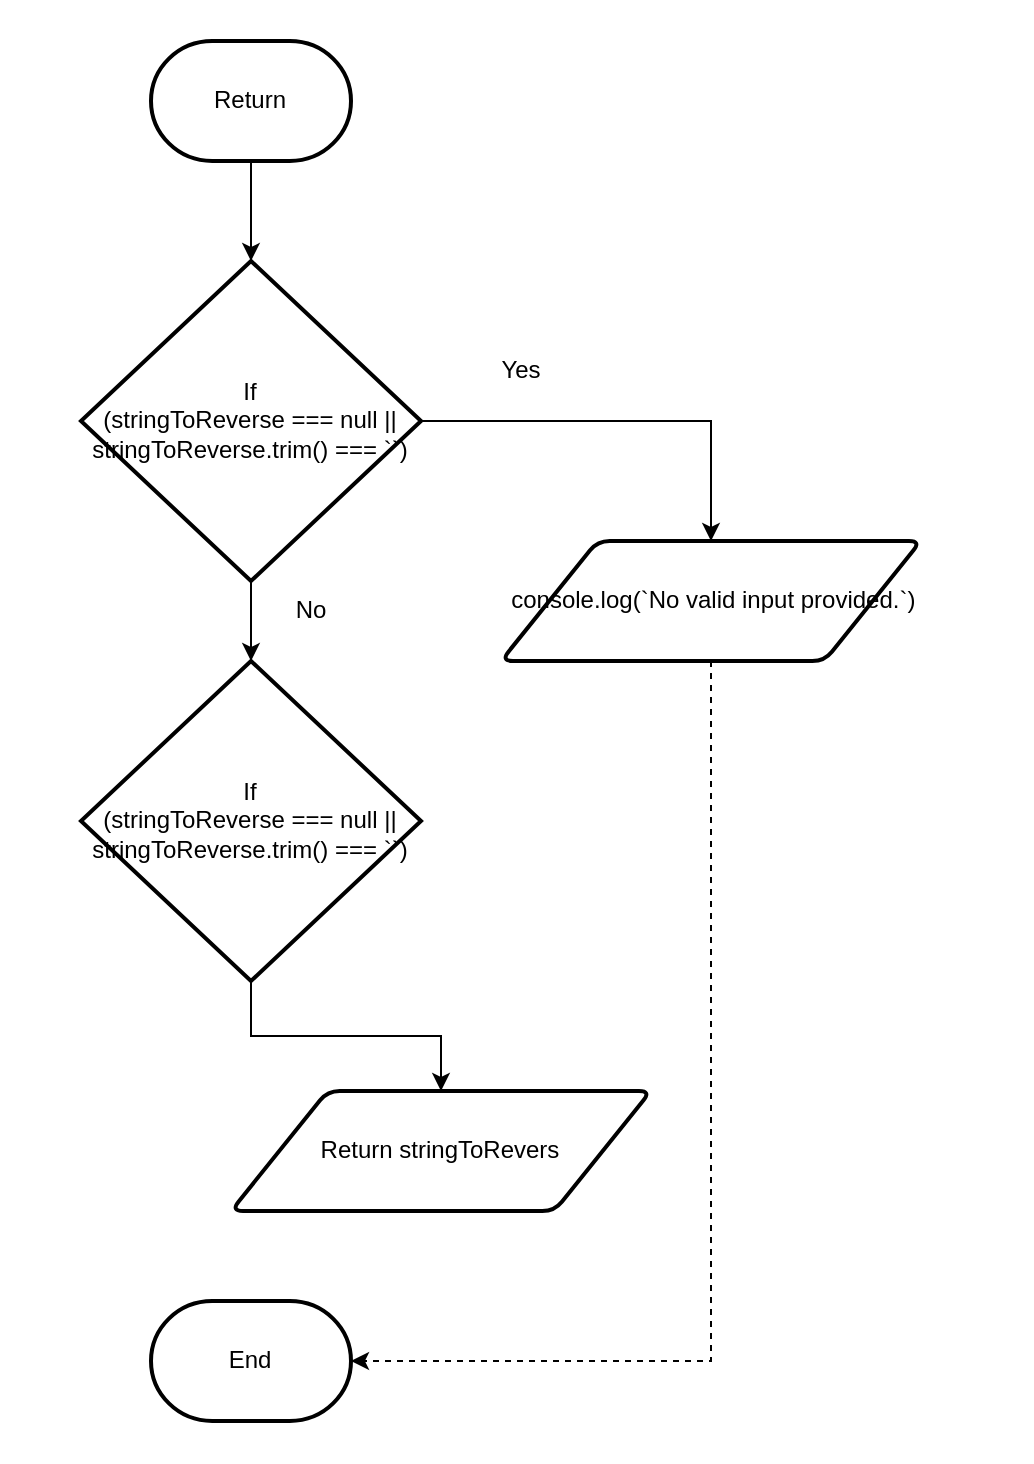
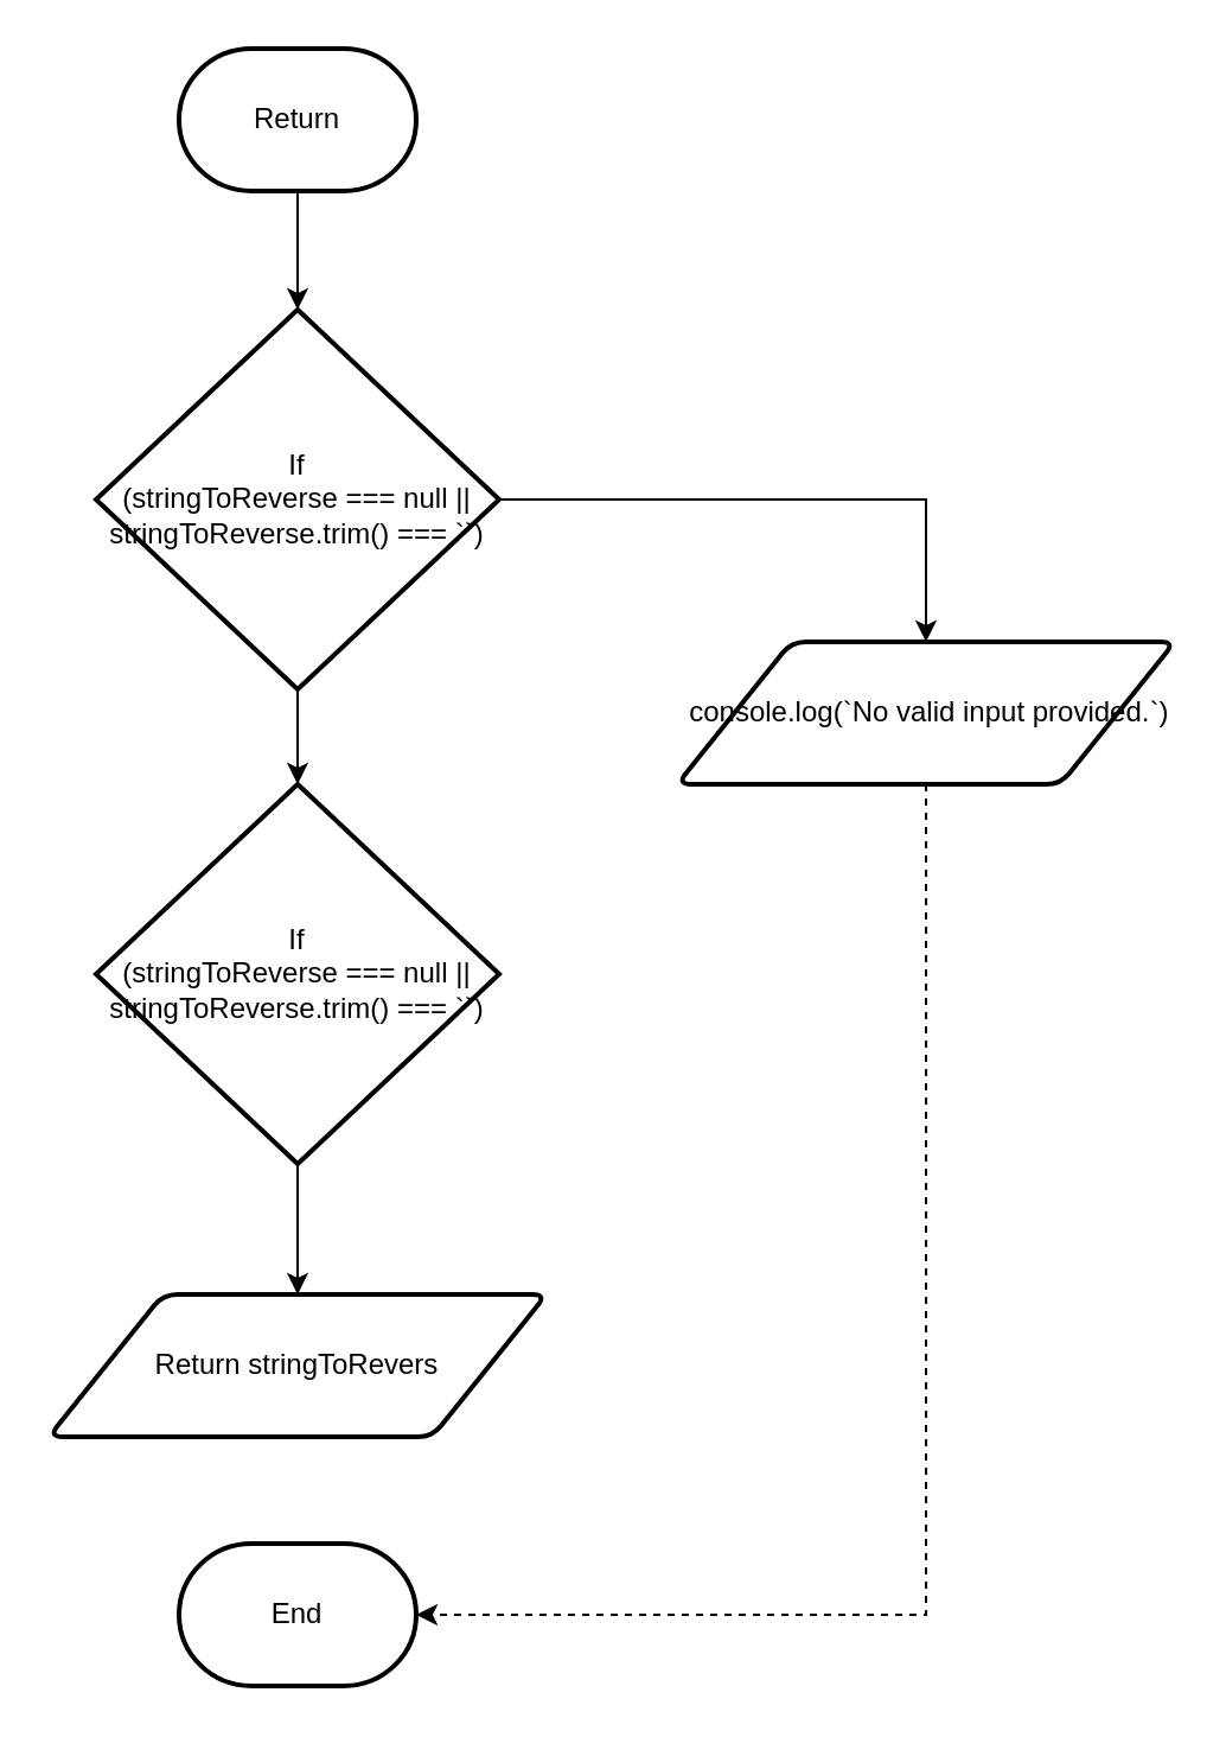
- <mxCell id="13" value="Yes" style="text;html=1;align=center;verticalAlign=middle;resizable=0;points=[];autosize=1;strokeColor=none;fillColor=none;" vertex="1" parent="1"><mxGeometry x="240" y="170" width="40" height="30" as="geometry" /></mxCell>
- <mxCell id="3" value="&amp;nbsp;console.log(`No valid input provided.`)" style="shape=parallelogram;html=1;strokeWidth=2;perimeter=parallelogramPerimeter;whiteSpace=wrap;rounded=1;arcSize=12;size=0.23;" vertex="1" parent="1"><mxGeometry x="250" y="270" width="210" height="60" as="geometry" /></mxCell>
+ <mxCell id="3" value="&amp;nbsp;console.log(`No valid input provided.`)" style="shape=parallelogram;html=1;strokeWidth=2;perimeter=parallelogramPerimeter;whiteSpace=wrap;rounded=1;arcSize=12;size=0.23;" vertex="1" parent="1"><mxGeometry x="285" y="270" width="210" height="60" as="geometry" /></mxCell>
- <mxCell id="14" value="No" style="text;html=1;align=center;verticalAlign=middle;resizable=0;points=[];autosize=1;strokeColor=none;fillColor=none;" vertex="1" parent="1"><mxGeometry x="135" y="290" width="40" height="30" as="geometry" /></mxCell>
- <mxCell id="11" value="Return&amp;nbsp;stringToRevers" style="shape=parallelogram;html=1;strokeWidth=2;perimeter=parallelogramPerimeter;whiteSpace=wrap;rounded=1;arcSize=12;size=0.23;" vertex="1" parent="1"><mxGeometry x="115" y="545" width="210" height="60" as="geometry" /></mxCell>
+ <mxCell id="11" value="Return&amp;nbsp;stringToRevers" style="shape=parallelogram;html=1;strokeWidth=2;perimeter=parallelogramPerimeter;whiteSpace=wrap;rounded=1;arcSize=12;size=0.23;" vertex="1" parent="1"><mxGeometry x="20" y="545" width="210" height="60" as="geometry" /></mxCell>
